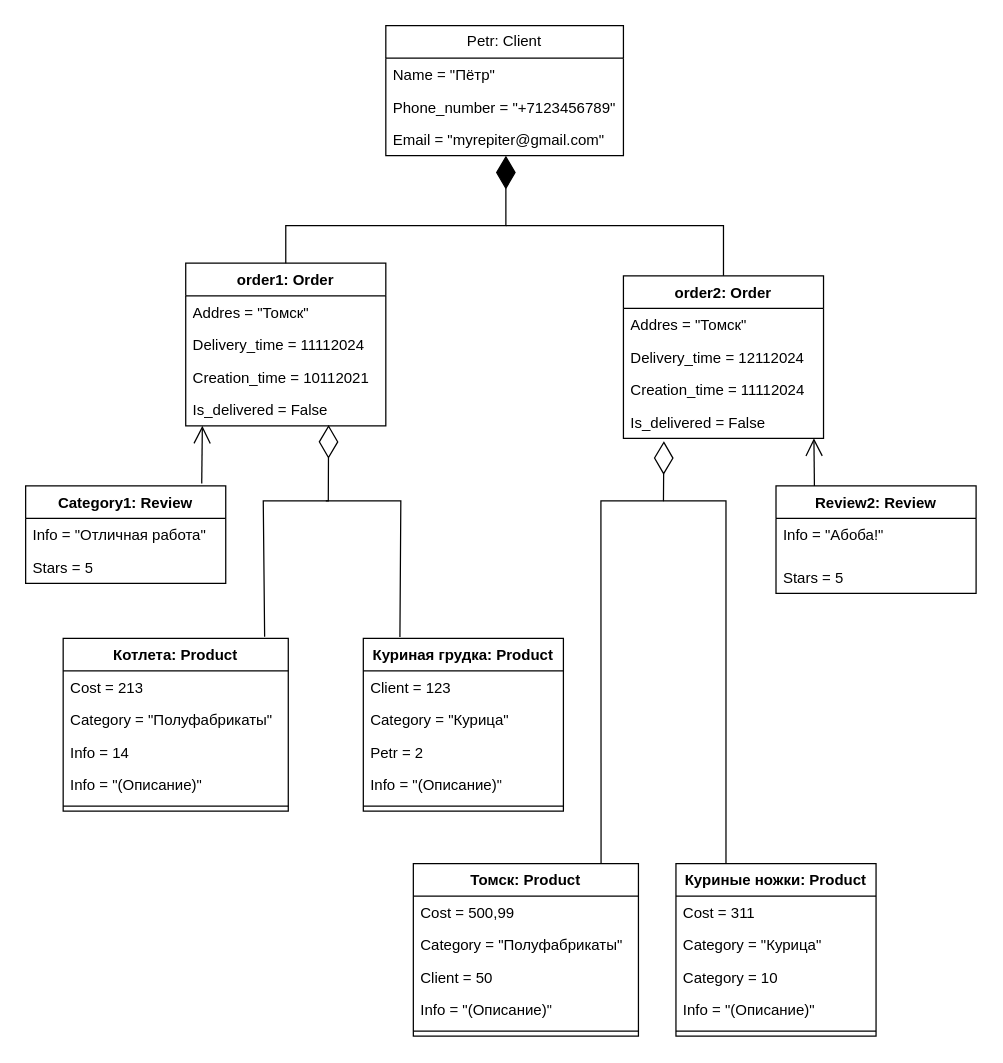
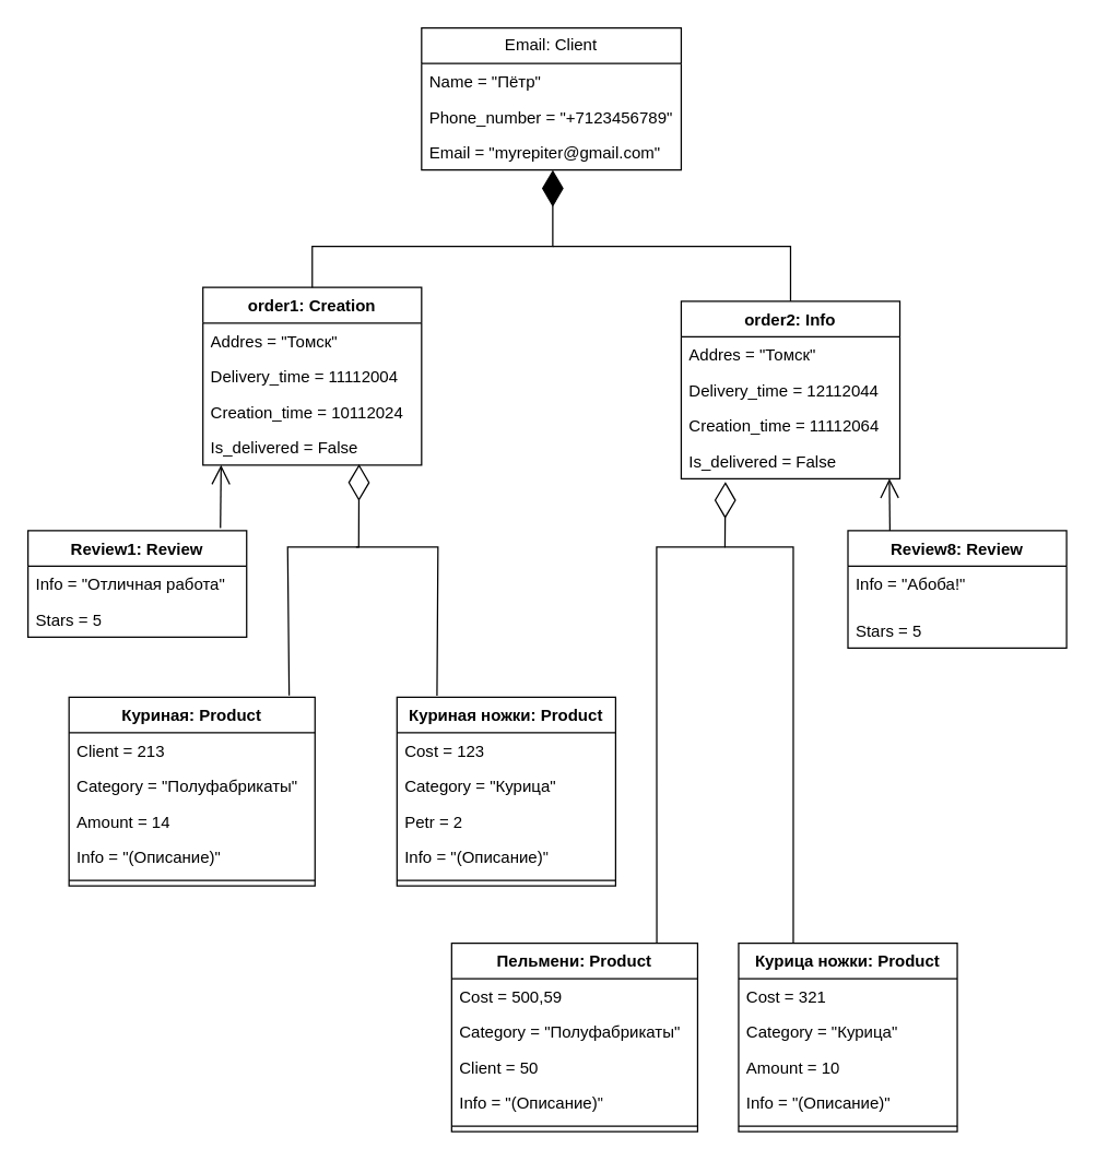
- <mxCell id="2" value="Petr: Client" style="swimlane;fontStyle=0;childLayout=stackLayout;horizontal=1;startSize=26;fillColor=none;horizontalStack=0;resizeParent=1;resizeParentMax=0;resizeLast=0;collapsible=1;marginBottom=0;whiteSpace=wrap;html=1;" vertex="1" parent="1"><mxGeometry x="308" y="20" width="190" height="104" as="geometry" /></mxCell>
+ <mxCell id="2" value="Email: Client" style="swimlane;fontStyle=0;childLayout=stackLayout;horizontal=1;startSize=26;fillColor=none;horizontalStack=0;resizeParent=1;resizeParentMax=0;resizeLast=0;collapsible=1;marginBottom=0;whiteSpace=wrap;html=1;" vertex="1" parent="1"><mxGeometry x="308" y="20" width="190" height="104" as="geometry" /></mxCell>
- <mxCell id="6" value="order1: Order" style="swimlane;fontStyle=1;align=center;verticalAlign=top;childLayout=stackLayout;horizontal=1;startSize=26;horizontalStack=0;resizeParent=1;resizeParentMax=0;resizeLast=0;collapsible=1;marginBottom=0;whiteSpace=wrap;html=1;" vertex="1" parent="1"><mxGeometry x="148" y="210" width="160" height="130" as="geometry" /></mxCell>
+ <mxCell id="6" value="order1: Creation" style="swimlane;fontStyle=1;align=center;verticalAlign=top;childLayout=stackLayout;horizontal=1;startSize=26;horizontalStack=0;resizeParent=1;resizeParentMax=0;resizeLast=0;collapsible=1;marginBottom=0;whiteSpace=wrap;html=1;" vertex="1" parent="1"><mxGeometry x="148" y="210" width="160" height="130" as="geometry" /></mxCell>
- <mxCell id="20" value="order2: Order" style="swimlane;fontStyle=1;align=center;verticalAlign=top;childLayout=stackLayout;horizontal=1;startSize=26;horizontalStack=0;resizeParent=1;resizeParentMax=0;resizeLast=0;collapsible=1;marginBottom=0;whiteSpace=wrap;html=1;" vertex="1" parent="1"><mxGeometry x="498" y="220" width="160" height="130" as="geometry" /></mxCell>
+ <mxCell id="20" value="order2: Info" style="swimlane;fontStyle=1;align=center;verticalAlign=top;childLayout=stackLayout;horizontal=1;startSize=26;horizontalStack=0;resizeParent=1;resizeParentMax=0;resizeLast=0;collapsible=1;marginBottom=0;whiteSpace=wrap;html=1;" vertex="1" parent="1"><mxGeometry x="498" y="220" width="160" height="130" as="geometry" /></mxCell>
- <mxCell id="8" value="Delivery_time = 11112024" style="text;strokeColor=none;fillColor=none;align=left;verticalAlign=top;spacingLeft=4;spacingRight=4;overflow=hidden;rotatable=0;points=[[0,0.5],[1,0.5]];portConstraint=eastwest;whiteSpace=wrap;html=1;" vertex="1" parent="6"><mxGeometry y="52" width="160" height="26" as="geometry" /></mxCell>
+ <mxCell id="8" value="Delivery_time = 11112004" style="text;strokeColor=none;fillColor=none;align=left;verticalAlign=top;spacingLeft=4;spacingRight=4;overflow=hidden;rotatable=0;points=[[0,0.5],[1,0.5]];portConstraint=eastwest;whiteSpace=wrap;html=1;" vertex="1" parent="6"><mxGeometry y="52" width="160" height="26" as="geometry" /></mxCell>
- <mxCell id="22" value="Delivery_time = 12112024" style="text;strokeColor=none;fillColor=none;align=left;verticalAlign=top;spacingLeft=4;spacingRight=4;overflow=hidden;rotatable=0;points=[[0,0.5],[1,0.5]];portConstraint=eastwest;whiteSpace=wrap;html=1;" vertex="1" parent="20"><mxGeometry y="52" width="160" height="26" as="geometry" /></mxCell>
+ <mxCell id="22" value="Delivery_time = 12112044" style="text;strokeColor=none;fillColor=none;align=left;verticalAlign=top;spacingLeft=4;spacingRight=4;overflow=hidden;rotatable=0;points=[[0,0.5],[1,0.5]];portConstraint=eastwest;whiteSpace=wrap;html=1;" vertex="1" parent="20"><mxGeometry y="52" width="160" height="26" as="geometry" /></mxCell>
- <mxCell id="9" value="Creation_time = 10112021" style="text;strokeColor=none;fillColor=none;align=left;verticalAlign=top;spacingLeft=4;spacingRight=4;overflow=hidden;rotatable=0;points=[[0,0.5],[1,0.5]];portConstraint=eastwest;whiteSpace=wrap;html=1;" vertex="1" parent="6"><mxGeometry y="78" width="160" height="26" as="geometry" /></mxCell>
+ <mxCell id="9" value="Creation_time = 10112024" style="text;strokeColor=none;fillColor=none;align=left;verticalAlign=top;spacingLeft=4;spacingRight=4;overflow=hidden;rotatable=0;points=[[0,0.5],[1,0.5]];portConstraint=eastwest;whiteSpace=wrap;html=1;" vertex="1" parent="6"><mxGeometry y="78" width="160" height="26" as="geometry" /></mxCell>
- <mxCell id="23" value="Creation_time = 11112024" style="text;strokeColor=none;fillColor=none;align=left;verticalAlign=top;spacingLeft=4;spacingRight=4;overflow=hidden;rotatable=0;points=[[0,0.5],[1,0.5]];portConstraint=eastwest;whiteSpace=wrap;html=1;" vertex="1" parent="20"><mxGeometry y="78" width="160" height="26" as="geometry" /></mxCell>
+ <mxCell id="23" value="Creation_time = 11112064" style="text;strokeColor=none;fillColor=none;align=left;verticalAlign=top;spacingLeft=4;spacingRight=4;overflow=hidden;rotatable=0;points=[[0,0.5],[1,0.5]];portConstraint=eastwest;whiteSpace=wrap;html=1;" vertex="1" parent="20"><mxGeometry y="78" width="160" height="26" as="geometry" /></mxCell>
- <mxCell id="11" value="Category1: Review" style="swimlane;fontStyle=1;align=center;verticalAlign=top;childLayout=stackLayout;horizontal=1;startSize=26;horizontalStack=0;resizeParent=1;resizeParentMax=0;resizeLast=0;collapsible=1;marginBottom=0;whiteSpace=wrap;html=1;" vertex="1" parent="1"><mxGeometry x="20" y="388" width="160" height="78" as="geometry" /></mxCell>
+ <mxCell id="11" value="Review1: Review" style="swimlane;fontStyle=1;align=center;verticalAlign=top;childLayout=stackLayout;horizontal=1;startSize=26;horizontalStack=0;resizeParent=1;resizeParentMax=0;resizeLast=0;collapsible=1;marginBottom=0;whiteSpace=wrap;html=1;" vertex="1" parent="1"><mxGeometry x="20" y="388" width="160" height="78" as="geometry" /></mxCell>
- <mxCell id="25" value="Review2: Review" style="swimlane;fontStyle=1;align=center;verticalAlign=top;childLayout=stackLayout;horizontal=1;startSize=26;horizontalStack=0;resizeParent=1;resizeParentMax=0;resizeLast=0;collapsible=1;marginBottom=0;whiteSpace=wrap;html=1;" vertex="1" parent="1"><mxGeometry x="620" y="388" width="160" height="86" as="geometry" /></mxCell>
+ <mxCell id="25" value="Review8: Review" style="swimlane;fontStyle=1;align=center;verticalAlign=top;childLayout=stackLayout;horizontal=1;startSize=26;horizontalStack=0;resizeParent=1;resizeParentMax=0;resizeLast=0;collapsible=1;marginBottom=0;whiteSpace=wrap;html=1;" vertex="1" parent="1"><mxGeometry x="620" y="388" width="160" height="86" as="geometry" /></mxCell>
- <mxCell id="34" value="Котлета: Product" style="swimlane;fontStyle=1;align=center;verticalAlign=top;childLayout=stackLayout;horizontal=1;startSize=26;horizontalStack=0;resizeParent=1;resizeParentMax=0;resizeLast=0;collapsible=1;marginBottom=0;whiteSpace=wrap;html=1;" vertex="1" parent="1"><mxGeometry x="50" y="510" width="180" height="138" as="geometry" /></mxCell>
+ <mxCell id="34" value="Куриная: Product" style="swimlane;fontStyle=1;align=center;verticalAlign=top;childLayout=stackLayout;horizontal=1;startSize=26;horizontalStack=0;resizeParent=1;resizeParentMax=0;resizeLast=0;collapsible=1;marginBottom=0;whiteSpace=wrap;html=1;" vertex="1" parent="1"><mxGeometry x="50" y="510" width="180" height="138" as="geometry" /></mxCell>
- <mxCell id="14" value="Куриная грудка: Product" style="swimlane;fontStyle=1;align=center;verticalAlign=top;childLayout=stackLayout;horizontal=1;startSize=26;horizontalStack=0;resizeParent=1;resizeParentMax=0;resizeLast=0;collapsible=1;marginBottom=0;whiteSpace=wrap;html=1;" vertex="1" parent="1"><mxGeometry x="290" y="510" width="160" height="138" as="geometry" /></mxCell>
+ <mxCell id="14" value="Куриная ножки: Product" style="swimlane;fontStyle=1;align=center;verticalAlign=top;childLayout=stackLayout;horizontal=1;startSize=26;horizontalStack=0;resizeParent=1;resizeParentMax=0;resizeLast=0;collapsible=1;marginBottom=0;whiteSpace=wrap;html=1;" vertex="1" parent="1"><mxGeometry x="290" y="510" width="160" height="138" as="geometry" /></mxCell>
- <mxCell id="35" value="Cost = 213" style="text;strokeColor=none;fillColor=none;align=left;verticalAlign=top;spacingLeft=4;spacingRight=4;overflow=hidden;rotatable=0;points=[[0,0.5],[1,0.5]];portConstraint=eastwest;whiteSpace=wrap;html=1;" vertex="1" parent="34"><mxGeometry y="26" width="180" height="26" as="geometry" /></mxCell>
+ <mxCell id="35" value="Client = 213" style="text;strokeColor=none;fillColor=none;align=left;verticalAlign=top;spacingLeft=4;spacingRight=4;overflow=hidden;rotatable=0;points=[[0,0.5],[1,0.5]];portConstraint=eastwest;whiteSpace=wrap;html=1;" vertex="1" parent="34"><mxGeometry y="26" width="180" height="26" as="geometry" /></mxCell>
- <mxCell id="15" value="Client = 123" style="text;strokeColor=none;fillColor=none;align=left;verticalAlign=top;spacingLeft=4;spacingRight=4;overflow=hidden;rotatable=0;points=[[0,0.5],[1,0.5]];portConstraint=eastwest;whiteSpace=wrap;html=1;" vertex="1" parent="14"><mxGeometry y="26" width="160" height="26" as="geometry" /></mxCell>
+ <mxCell id="15" value="Cost = 123" style="text;strokeColor=none;fillColor=none;align=left;verticalAlign=top;spacingLeft=4;spacingRight=4;overflow=hidden;rotatable=0;points=[[0,0.5],[1,0.5]];portConstraint=eastwest;whiteSpace=wrap;html=1;" vertex="1" parent="14"><mxGeometry y="26" width="160" height="26" as="geometry" /></mxCell>
- <mxCell id="37" value="Info = 14" style="text;strokeColor=none;fillColor=none;align=left;verticalAlign=top;spacingLeft=4;spacingRight=4;overflow=hidden;rotatable=0;points=[[0,0.5],[1,0.5]];portConstraint=eastwest;whiteSpace=wrap;html=1;" vertex="1" parent="34"><mxGeometry y="78" width="180" height="26" as="geometry" /></mxCell>
+ <mxCell id="37" value="Amount = 14" style="text;strokeColor=none;fillColor=none;align=left;verticalAlign=top;spacingLeft=4;spacingRight=4;overflow=hidden;rotatable=0;points=[[0,0.5],[1,0.5]];portConstraint=eastwest;whiteSpace=wrap;html=1;" vertex="1" parent="34"><mxGeometry y="78" width="180" height="26" as="geometry" /></mxCell>
- <mxCell id="40" value="Томск: Product" style="swimlane;fontStyle=1;align=center;verticalAlign=top;childLayout=stackLayout;horizontal=1;startSize=26;horizontalStack=0;resizeParent=1;resizeParentMax=0;resizeLast=0;collapsible=1;marginBottom=0;whiteSpace=wrap;html=1;" vertex="1" parent="1"><mxGeometry x="330" y="690" width="180" height="138" as="geometry" /></mxCell>
+ <mxCell id="40" value="Пельмени: Product" style="swimlane;fontStyle=1;align=center;verticalAlign=top;childLayout=stackLayout;horizontal=1;startSize=26;horizontalStack=0;resizeParent=1;resizeParentMax=0;resizeLast=0;collapsible=1;marginBottom=0;whiteSpace=wrap;html=1;" vertex="1" parent="1"><mxGeometry x="330" y="690" width="180" height="138" as="geometry" /></mxCell>
- <mxCell id="28" value="Куриные ножки: Product" style="swimlane;fontStyle=1;align=center;verticalAlign=top;childLayout=stackLayout;horizontal=1;startSize=26;horizontalStack=0;resizeParent=1;resizeParentMax=0;resizeLast=0;collapsible=1;marginBottom=0;whiteSpace=wrap;html=1;" vertex="1" parent="1"><mxGeometry x="540" y="690" width="160" height="138" as="geometry" /></mxCell>
+ <mxCell id="28" value="Курица ножки: Product" style="swimlane;fontStyle=1;align=center;verticalAlign=top;childLayout=stackLayout;horizontal=1;startSize=26;horizontalStack=0;resizeParent=1;resizeParentMax=0;resizeLast=0;collapsible=1;marginBottom=0;whiteSpace=wrap;html=1;" vertex="1" parent="1"><mxGeometry x="540" y="690" width="160" height="138" as="geometry" /></mxCell>
- <mxCell id="41" value="Cost = 500,99" style="text;strokeColor=none;fillColor=none;align=left;verticalAlign=top;spacingLeft=4;spacingRight=4;overflow=hidden;rotatable=0;points=[[0,0.5],[1,0.5]];portConstraint=eastwest;whiteSpace=wrap;html=1;" vertex="1" parent="40"><mxGeometry y="26" width="180" height="26" as="geometry" /></mxCell>
+ <mxCell id="41" value="Cost = 500,59" style="text;strokeColor=none;fillColor=none;align=left;verticalAlign=top;spacingLeft=4;spacingRight=4;overflow=hidden;rotatable=0;points=[[0,0.5],[1,0.5]];portConstraint=eastwest;whiteSpace=wrap;html=1;" vertex="1" parent="40"><mxGeometry y="26" width="180" height="26" as="geometry" /></mxCell>
- <mxCell id="29" value="Cost = 311" style="text;strokeColor=none;fillColor=none;align=left;verticalAlign=top;spacingLeft=4;spacingRight=4;overflow=hidden;rotatable=0;points=[[0,0.5],[1,0.5]];portConstraint=eastwest;whiteSpace=wrap;html=1;" vertex="1" parent="28"><mxGeometry y="26" width="160" height="26" as="geometry" /></mxCell>
+ <mxCell id="29" value="Cost = 321" style="text;strokeColor=none;fillColor=none;align=left;verticalAlign=top;spacingLeft=4;spacingRight=4;overflow=hidden;rotatable=0;points=[[0,0.5],[1,0.5]];portConstraint=eastwest;whiteSpace=wrap;html=1;" vertex="1" parent="28"><mxGeometry y="26" width="160" height="26" as="geometry" /></mxCell>
- <mxCell id="31" value="Category = 10" style="text;strokeColor=none;fillColor=none;align=left;verticalAlign=top;spacingLeft=4;spacingRight=4;overflow=hidden;rotatable=0;points=[[0,0.5],[1,0.5]];portConstraint=eastwest;whiteSpace=wrap;html=1;" vertex="1" parent="28"><mxGeometry y="78" width="160" height="26" as="geometry" /></mxCell>
+ <mxCell id="31" value="Amount = 10" style="text;strokeColor=none;fillColor=none;align=left;verticalAlign=top;spacingLeft=4;spacingRight=4;overflow=hidden;rotatable=0;points=[[0,0.5],[1,0.5]];portConstraint=eastwest;whiteSpace=wrap;html=1;" vertex="1" parent="28"><mxGeometry y="78" width="160" height="26" as="geometry" /></mxCell>
